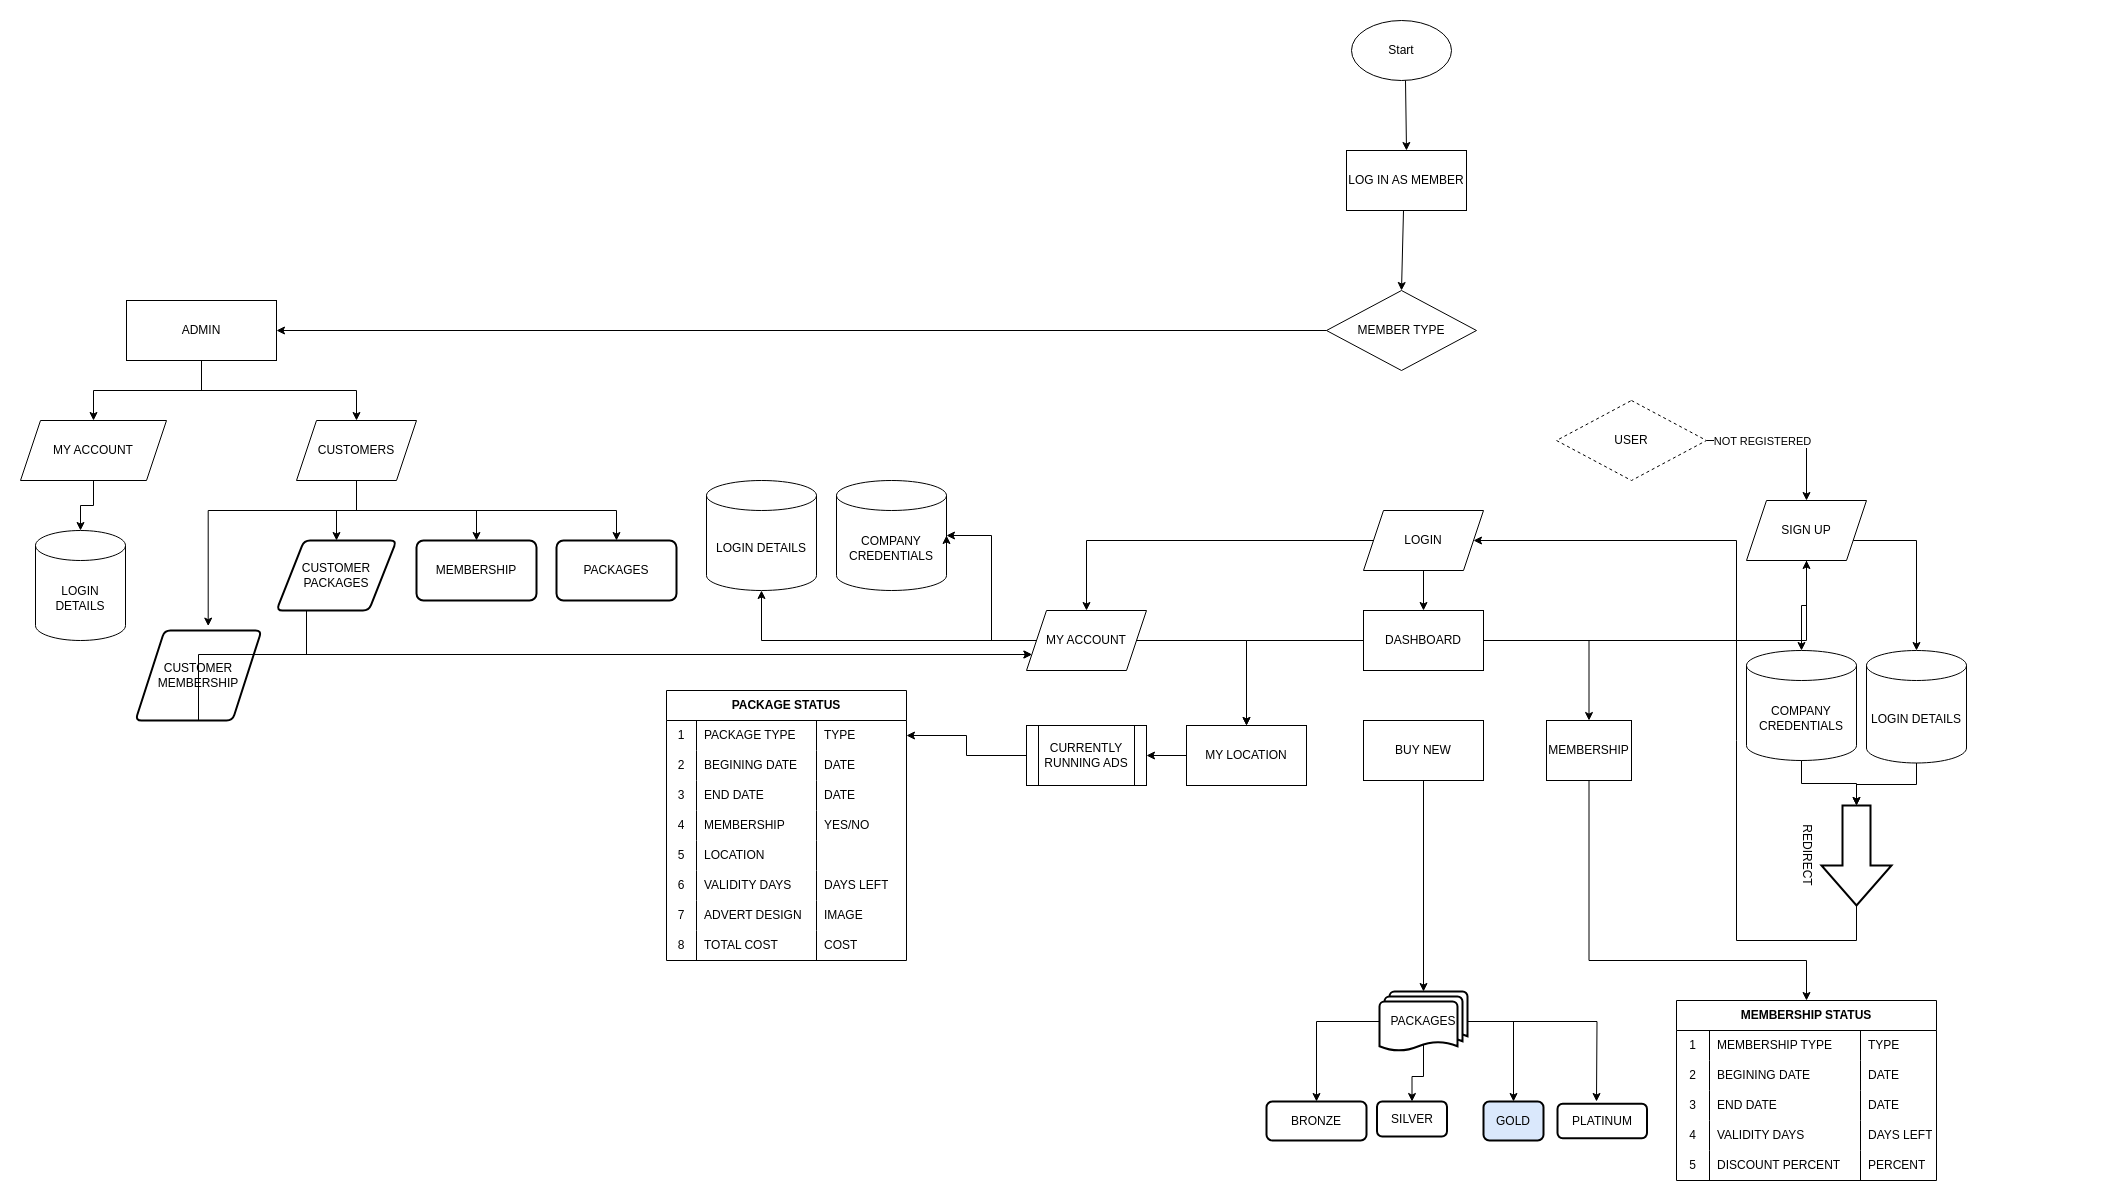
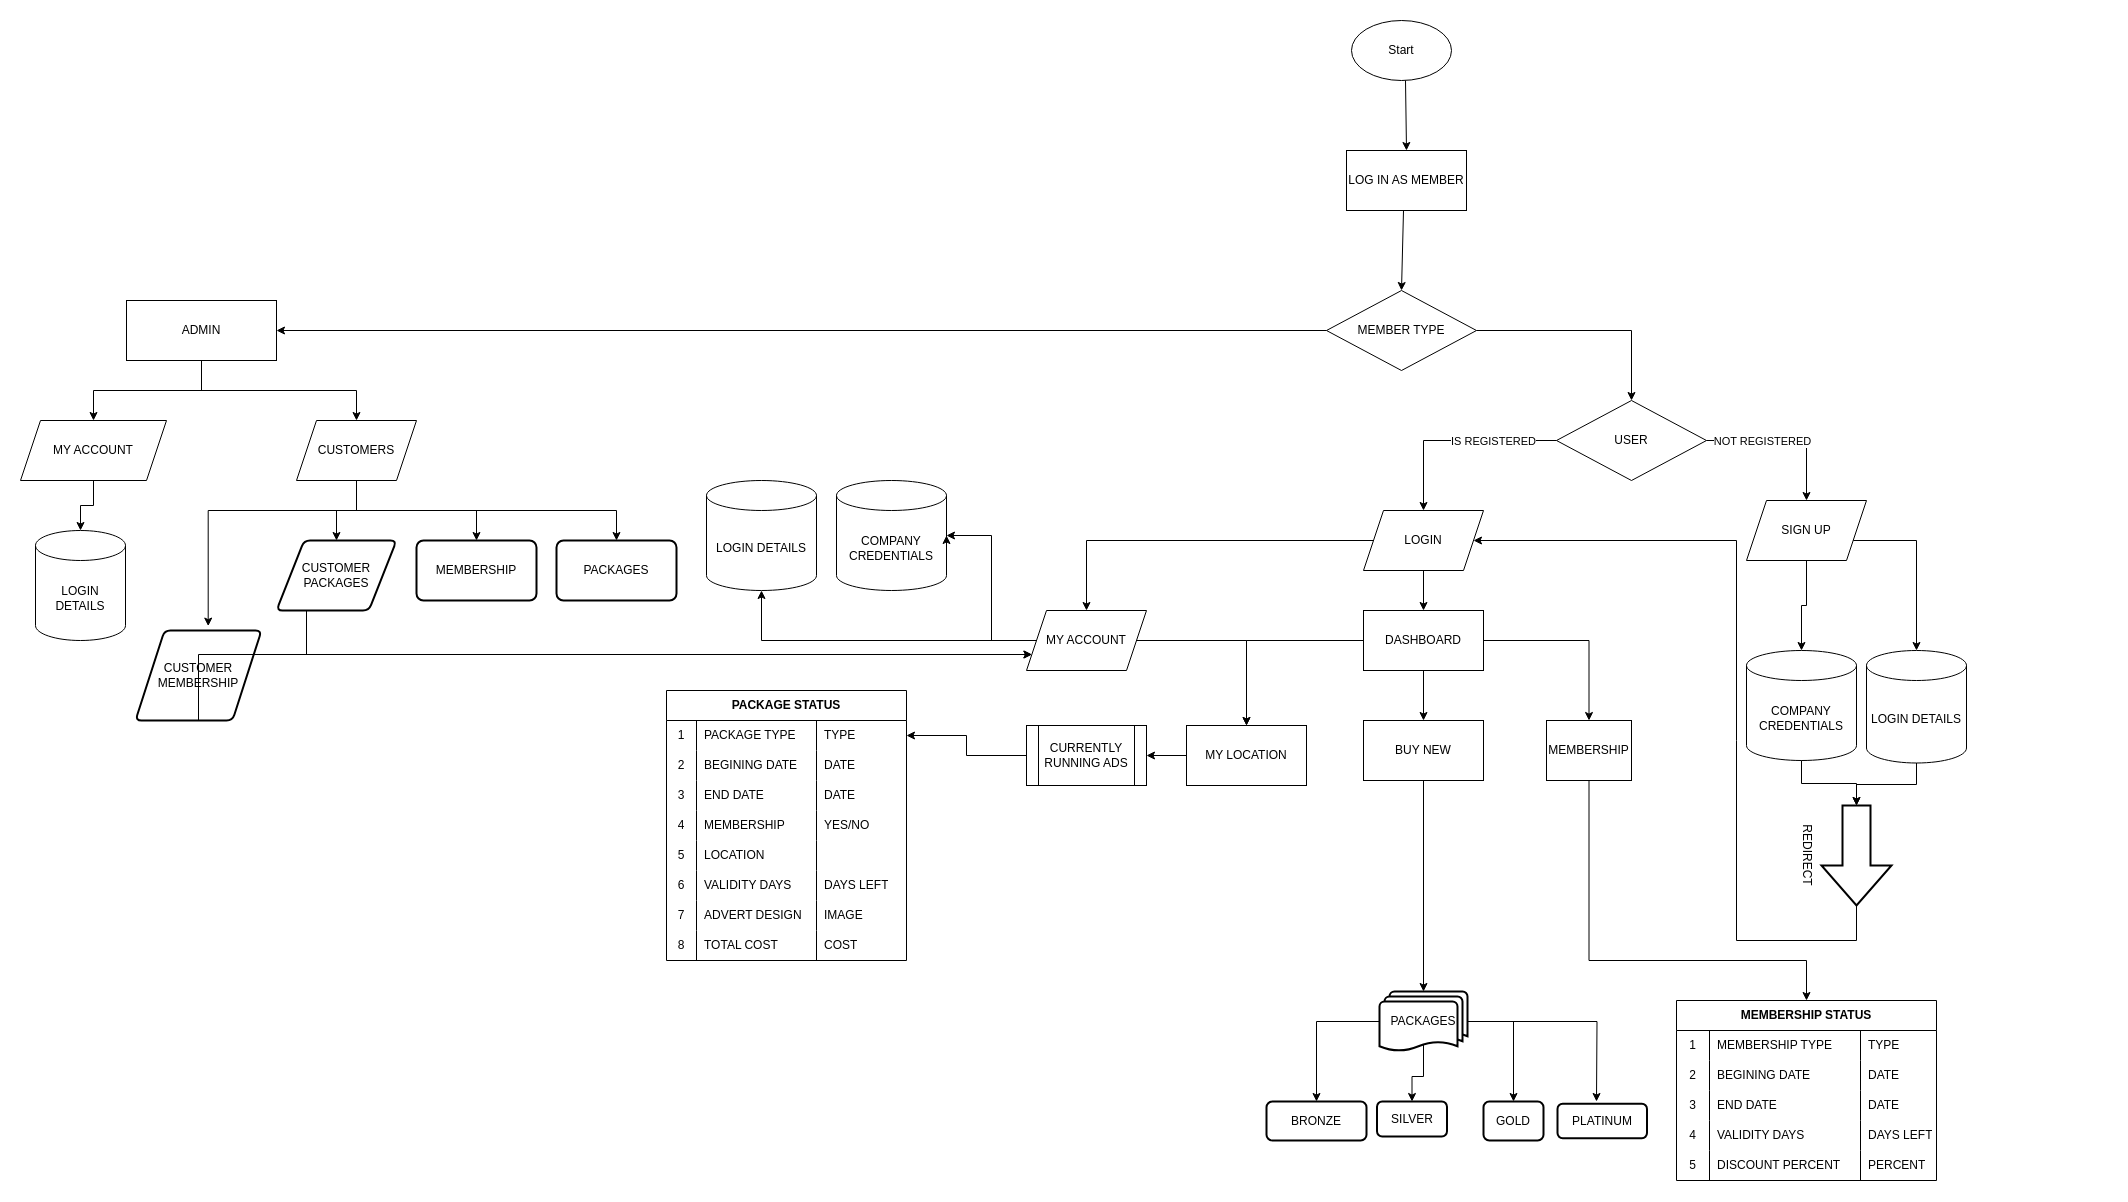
+ <mxCell id="4" value="" style="edgeStyle=orthogonalEdgeStyle;rounded=0;orthogonalLoop=1;jettySize=auto;html=1;entryX=0.5;entryY=0;entryDx=0;entryDy=0;" edge="1" parent="1" source="6" target="12"><mxGeometry relative="1" as="geometry"><Array as="points"><mxPoint x="1631" y="330" /></Array></mxGeometry></mxCell>
+ <mxCell id="8" value="" style="edgeStyle=orthogonalEdgeStyle;rounded=0;orthogonalLoop=1;jettySize=auto;html=1;" edge="1" parent="1" source="12" target="15"><mxGeometry relative="1" as="geometry" /></mxCell>
+ <mxCell id="9" value="IS REGISTERED" style="edgeLabel;html=1;align=center;verticalAlign=middle;resizable=0;points=[];" vertex="1" connectable="0" parent="8"><mxGeometry x="-0.099" y="-2" relative="1" as="geometry"><mxPoint x="27" y="2" as="offset" /></mxGeometry></mxCell>
- <mxCell id="12" value="USER" style="rhombus;html=1;whiteSpace=wrap;dashed=1;" vertex="1" parent="1"><mxGeometry x="1556" y="400" width="150" height="80" as="geometry" /></mxCell>
+ <mxCell id="12" value="USER" style="rhombus;html=1;whiteSpace=wrap;" vertex="1" parent="1"><mxGeometry x="1556" y="400" width="150" height="80" as="geometry" /></mxCell>
- <mxCell id="20" value="" style="edgeStyle=orthogonalEdgeStyle;rounded=0;orthogonalLoop=1;jettySize=auto;html=1;" edge="1" parent="1" source="22" target="18"><mxGeometry relative="1" as="geometry" /></mxCell>
+ <mxCell id="20" value="" style="edgeStyle=orthogonalEdgeStyle;rounded=0;orthogonalLoop=1;jettySize=auto;html=1;" edge="1" parent="1" source="22" target="26"><mxGeometry relative="1" as="geometry" /></mxCell>
- <mxCell id="37" value="GOLD" style="rounded=1;html=1;strokeWidth=2;whiteSpace=wrap;fillColor=#dae8fc;" vertex="1" parent="1"><mxGeometry x="1483" y="1101" width="60" height="39" as="geometry" /></mxCell>
+ <mxCell id="37" value="GOLD" style="rounded=1;html=1;strokeWidth=2;whiteSpace=wrap;" vertex="1" parent="1"><mxGeometry x="1483" y="1101" width="60" height="39" as="geometry" /></mxCell>
